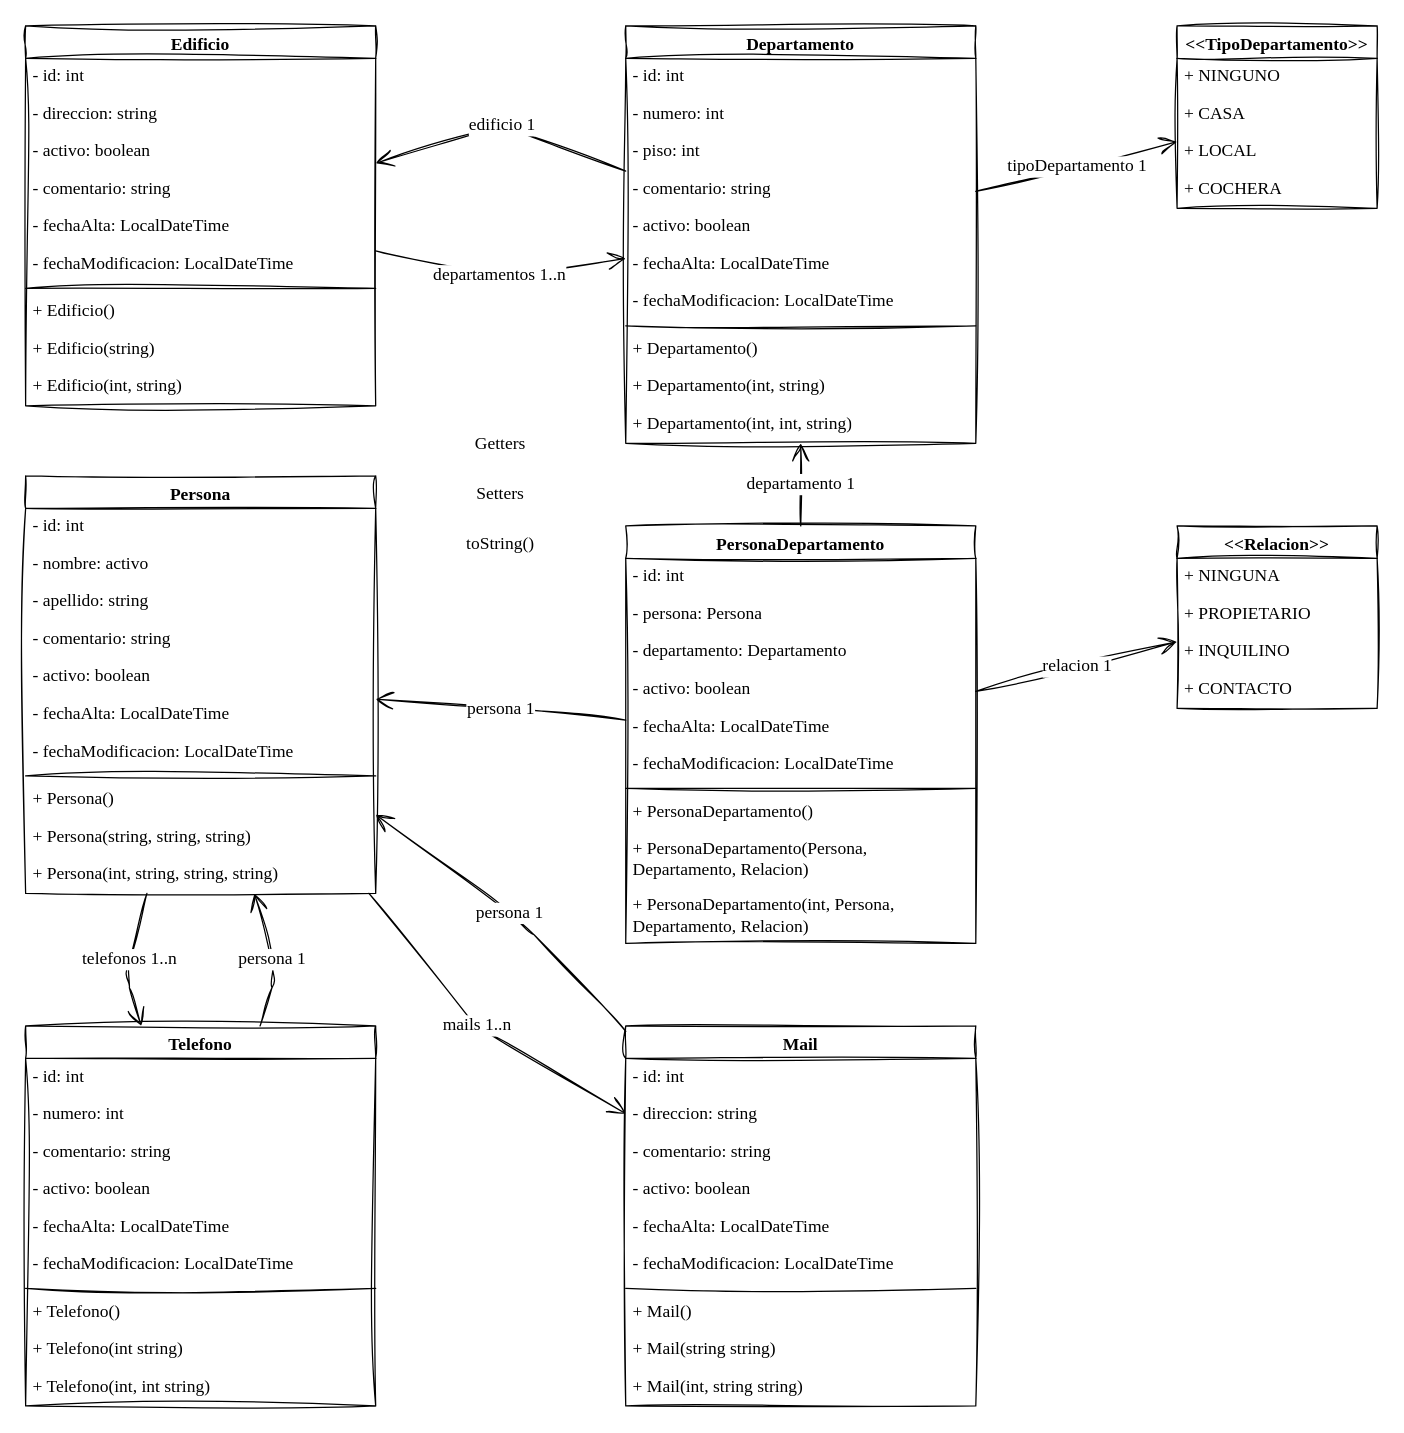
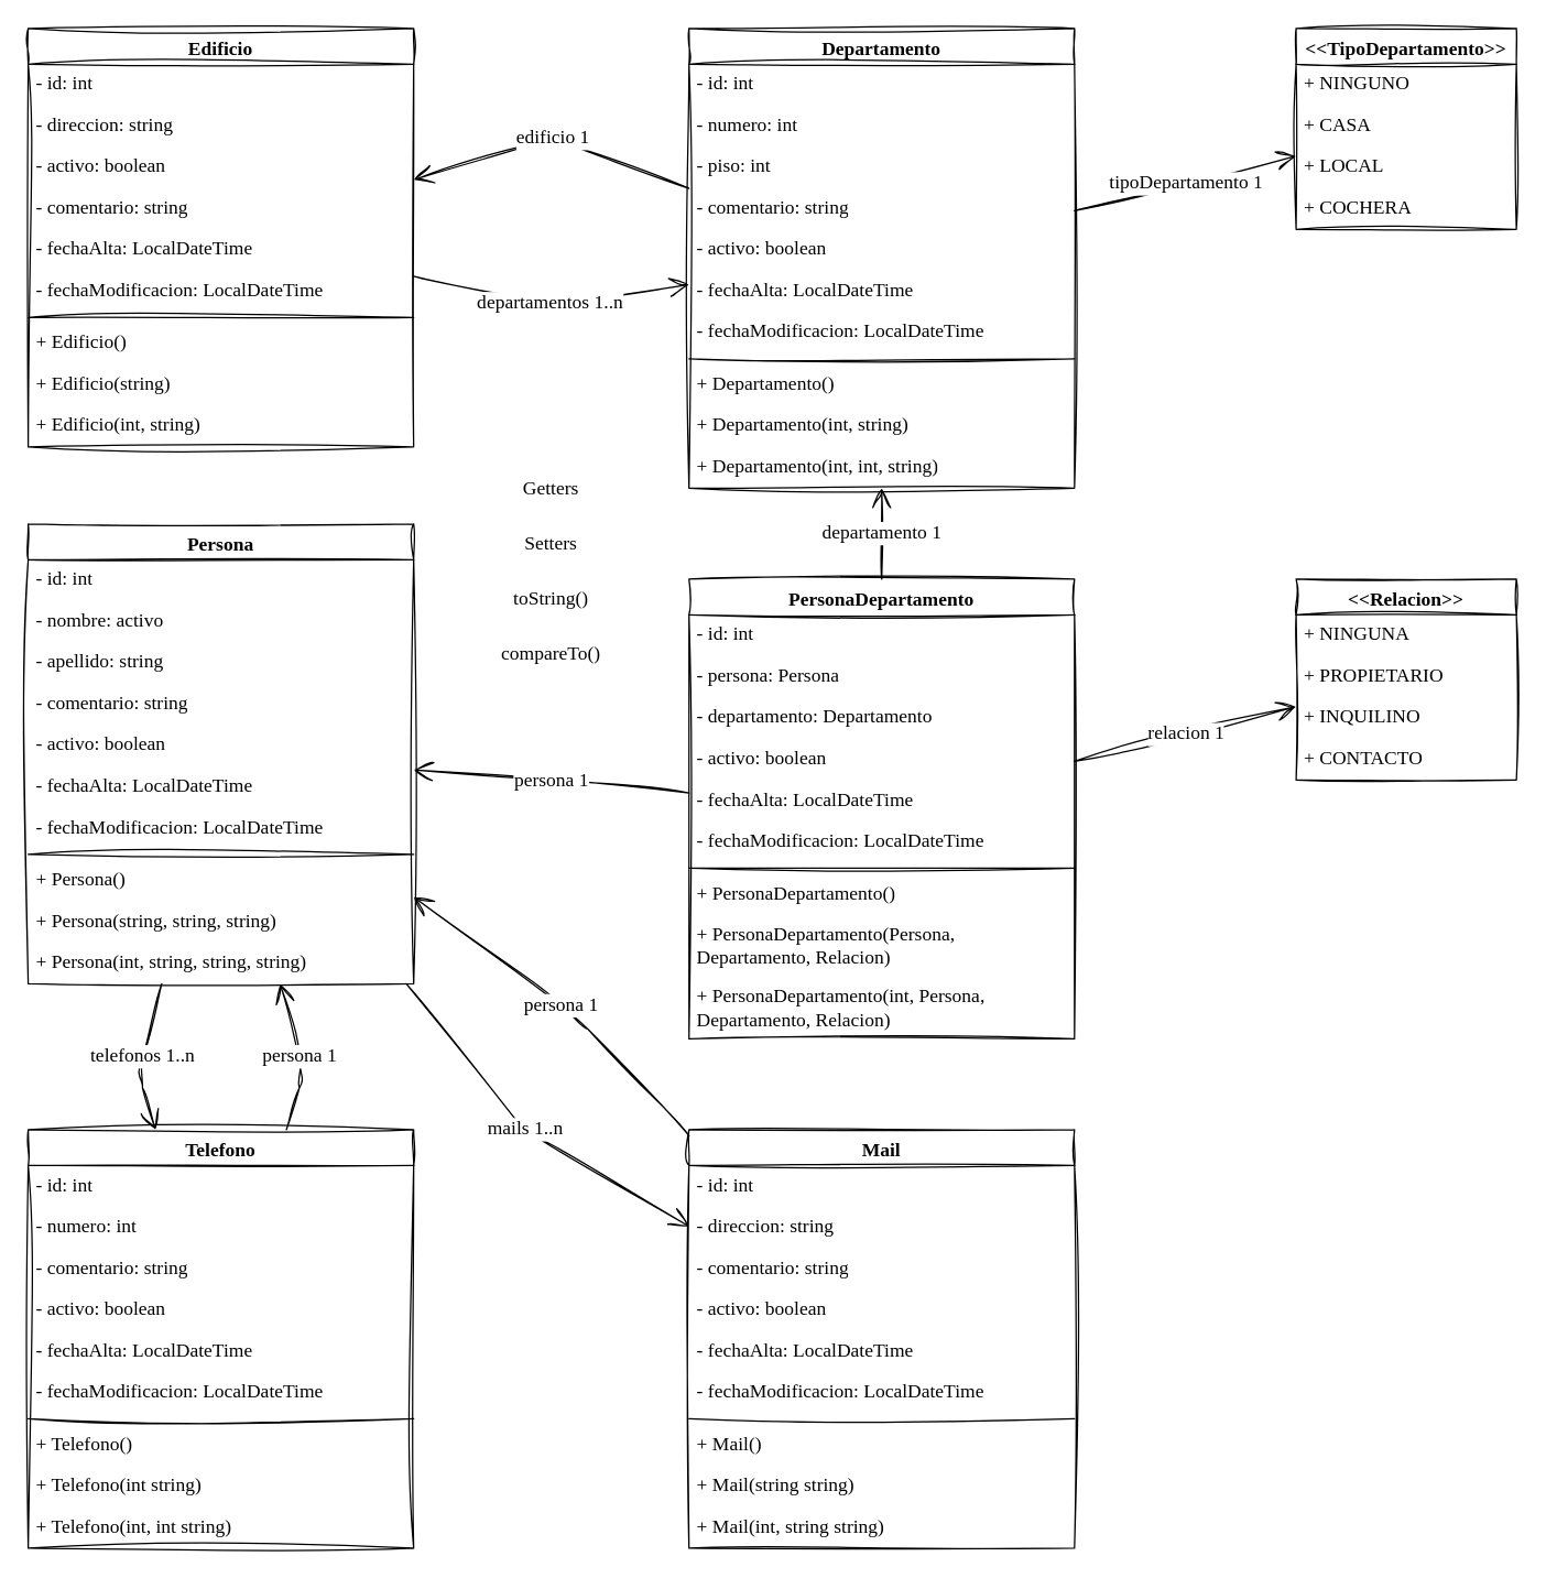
+ <mxCell id="79" value="compareTo()" style="text;html=1;strokeColor=none;fillColor=none;align=center;verticalAlign=middle;whiteSpace=wrap;rounded=0;sketch=1;hachureGap=4;jiggle=2;curveFitting=1;fontFamily=Architects Daughter;fontSource=https%3A%2F%2Ffonts.googleapis.com%2Fcss%3Ffamily%3DArchitects%2BDaughter;fontSize=14;" parent="1" vertex="1"><mxGeometry x="340" y="460" width="120" height="30" as="geometry" /></mxCell>
